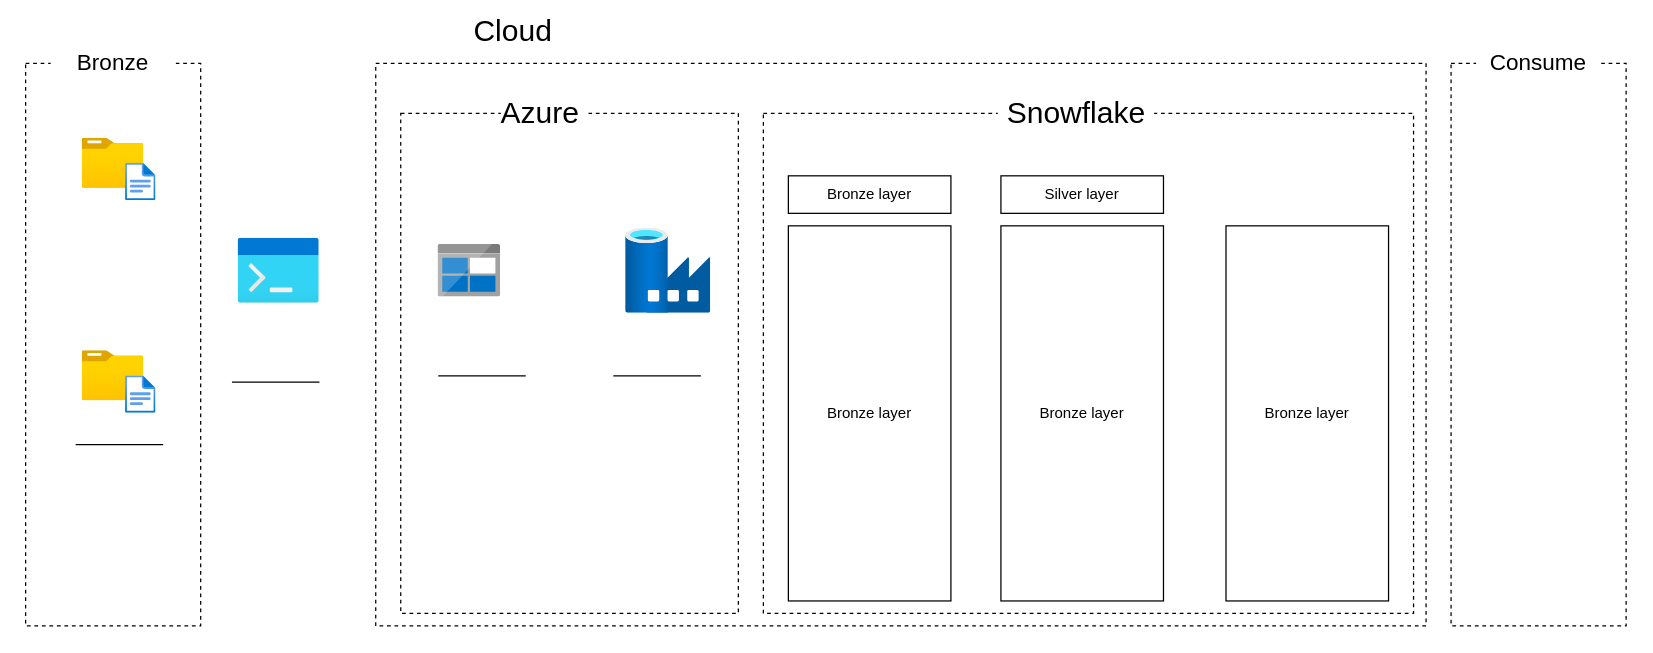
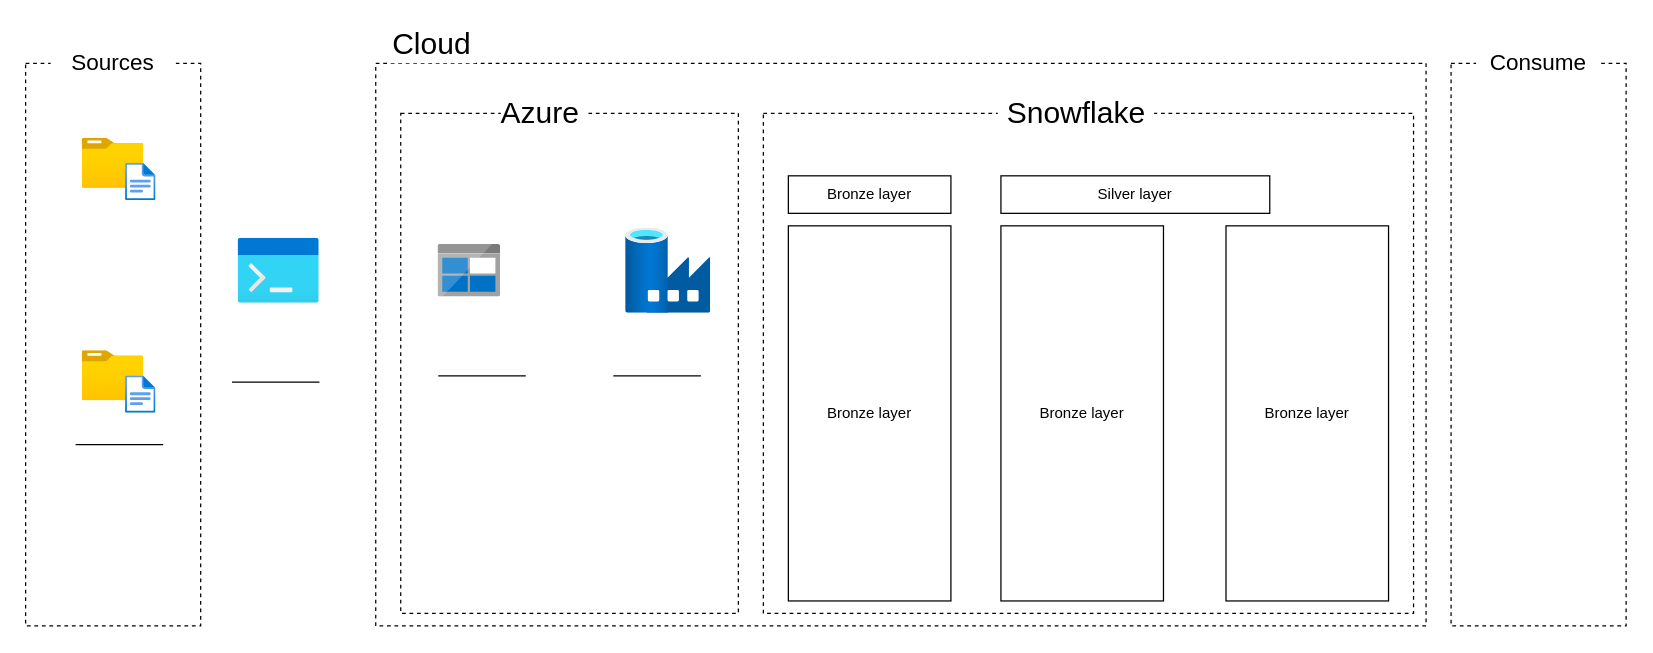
- <mxCell id="5" value="&lt;font style=&quot;font-size: 24px;&quot;&gt;Cloud&lt;/font&gt;" style="rounded=0;whiteSpace=wrap;html=1;fillColor=default;strokeColor=none;" vertex="1" parent="1"><mxGeometry x="375" y="10" width="70" height="30" as="geometry" /></mxCell>
+ <mxCell id="5" value="&lt;font style=&quot;font-size: 24px;&quot;&gt;Cloud&lt;/font&gt;" style="rounded=0;whiteSpace=wrap;html=1;fillColor=default;strokeColor=none;" vertex="1" parent="1"><mxGeometry x="310" y="20" width="70" height="30" as="geometry" /></mxCell>
- <mxCell id="4" value="&lt;font style=&quot;font-size: 18px;&quot;&gt;Bronze&lt;/font&gt;" style="rounded=0;whiteSpace=wrap;html=1;fillColor=default;strokeColor=none;" vertex="1" parent="1"><mxGeometry x="40" y="35" width="100" height="30" as="geometry" /></mxCell>
+ <mxCell id="4" value="&lt;font style=&quot;font-size: 18px;&quot;&gt;Sources&lt;/font&gt;" style="rounded=0;whiteSpace=wrap;html=1;fillColor=default;strokeColor=none;" vertex="1" parent="1"><mxGeometry x="40" y="35" width="100" height="30" as="geometry" /></mxCell>
- <mxCell id="11" value="Silver layer" style="rounded=0;whiteSpace=wrap;html=1;" vertex="1" parent="1"><mxGeometry x="800" y="140" width="130" height="30" as="geometry" /></mxCell>
+ <mxCell id="11" value="Silver layer" style="rounded=0;whiteSpace=wrap;html=1;" vertex="1" parent="1"><mxGeometry x="800" y="140" width="215" height="30" as="geometry" /></mxCell>
